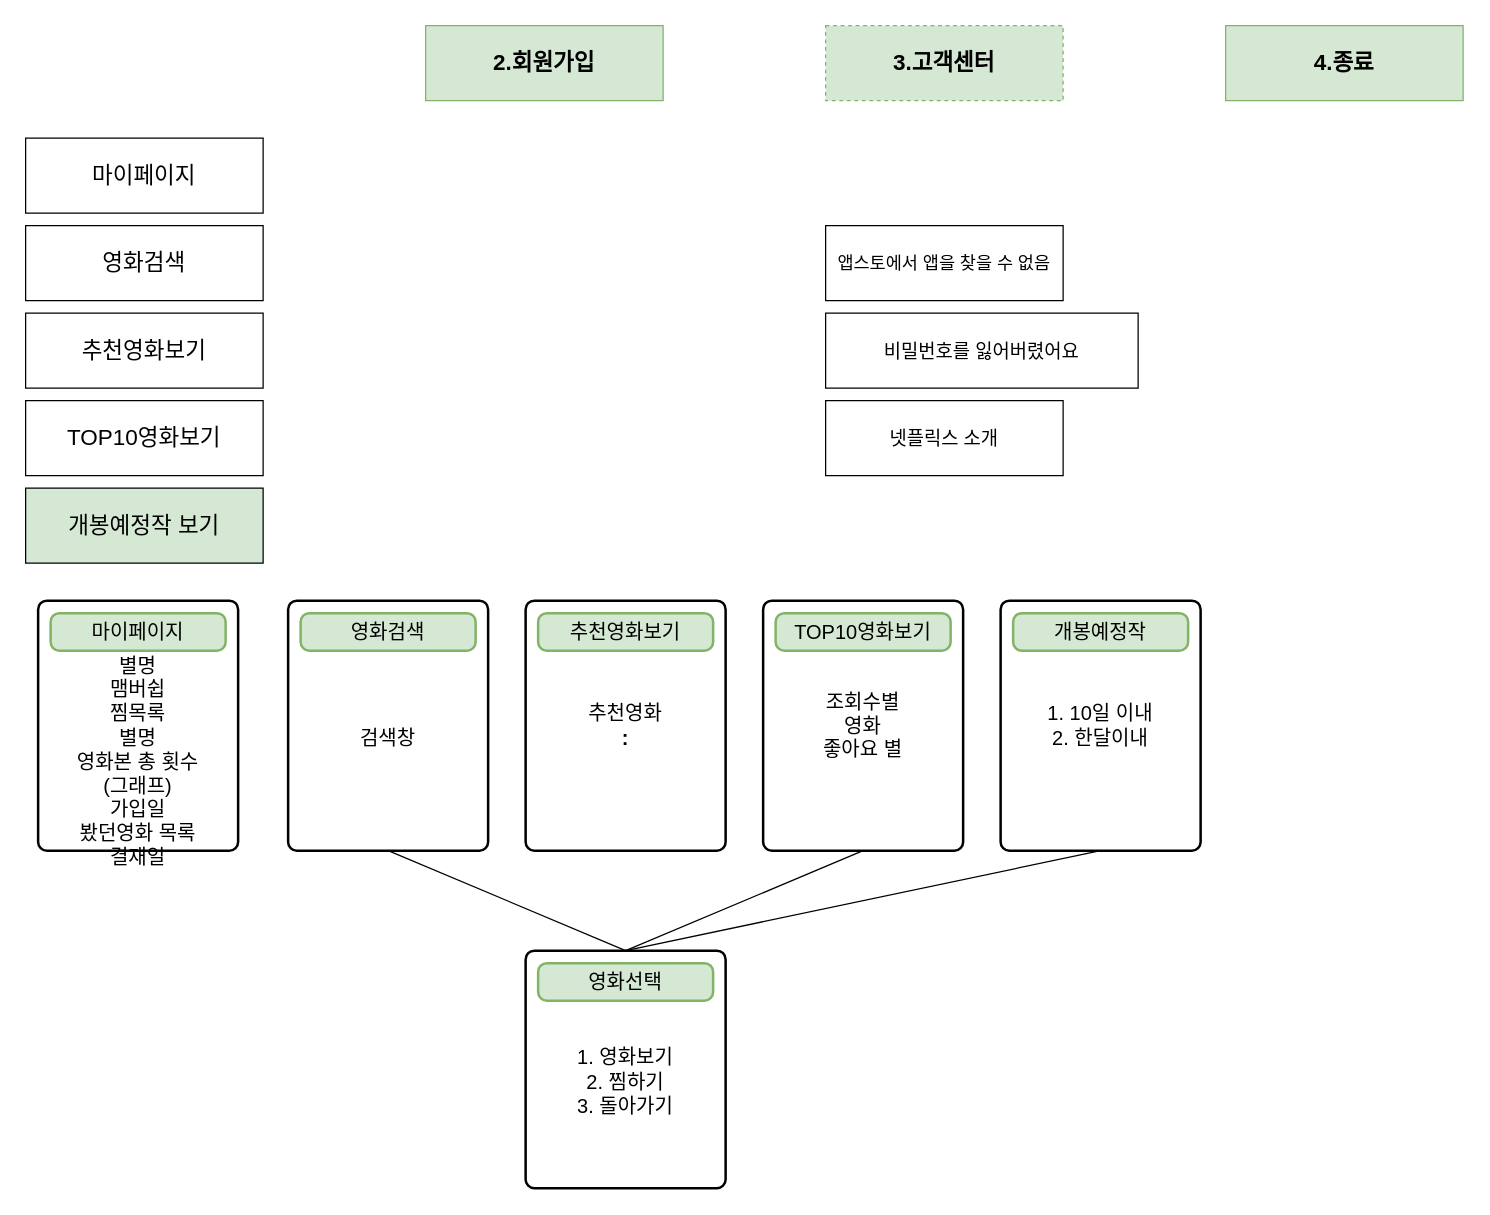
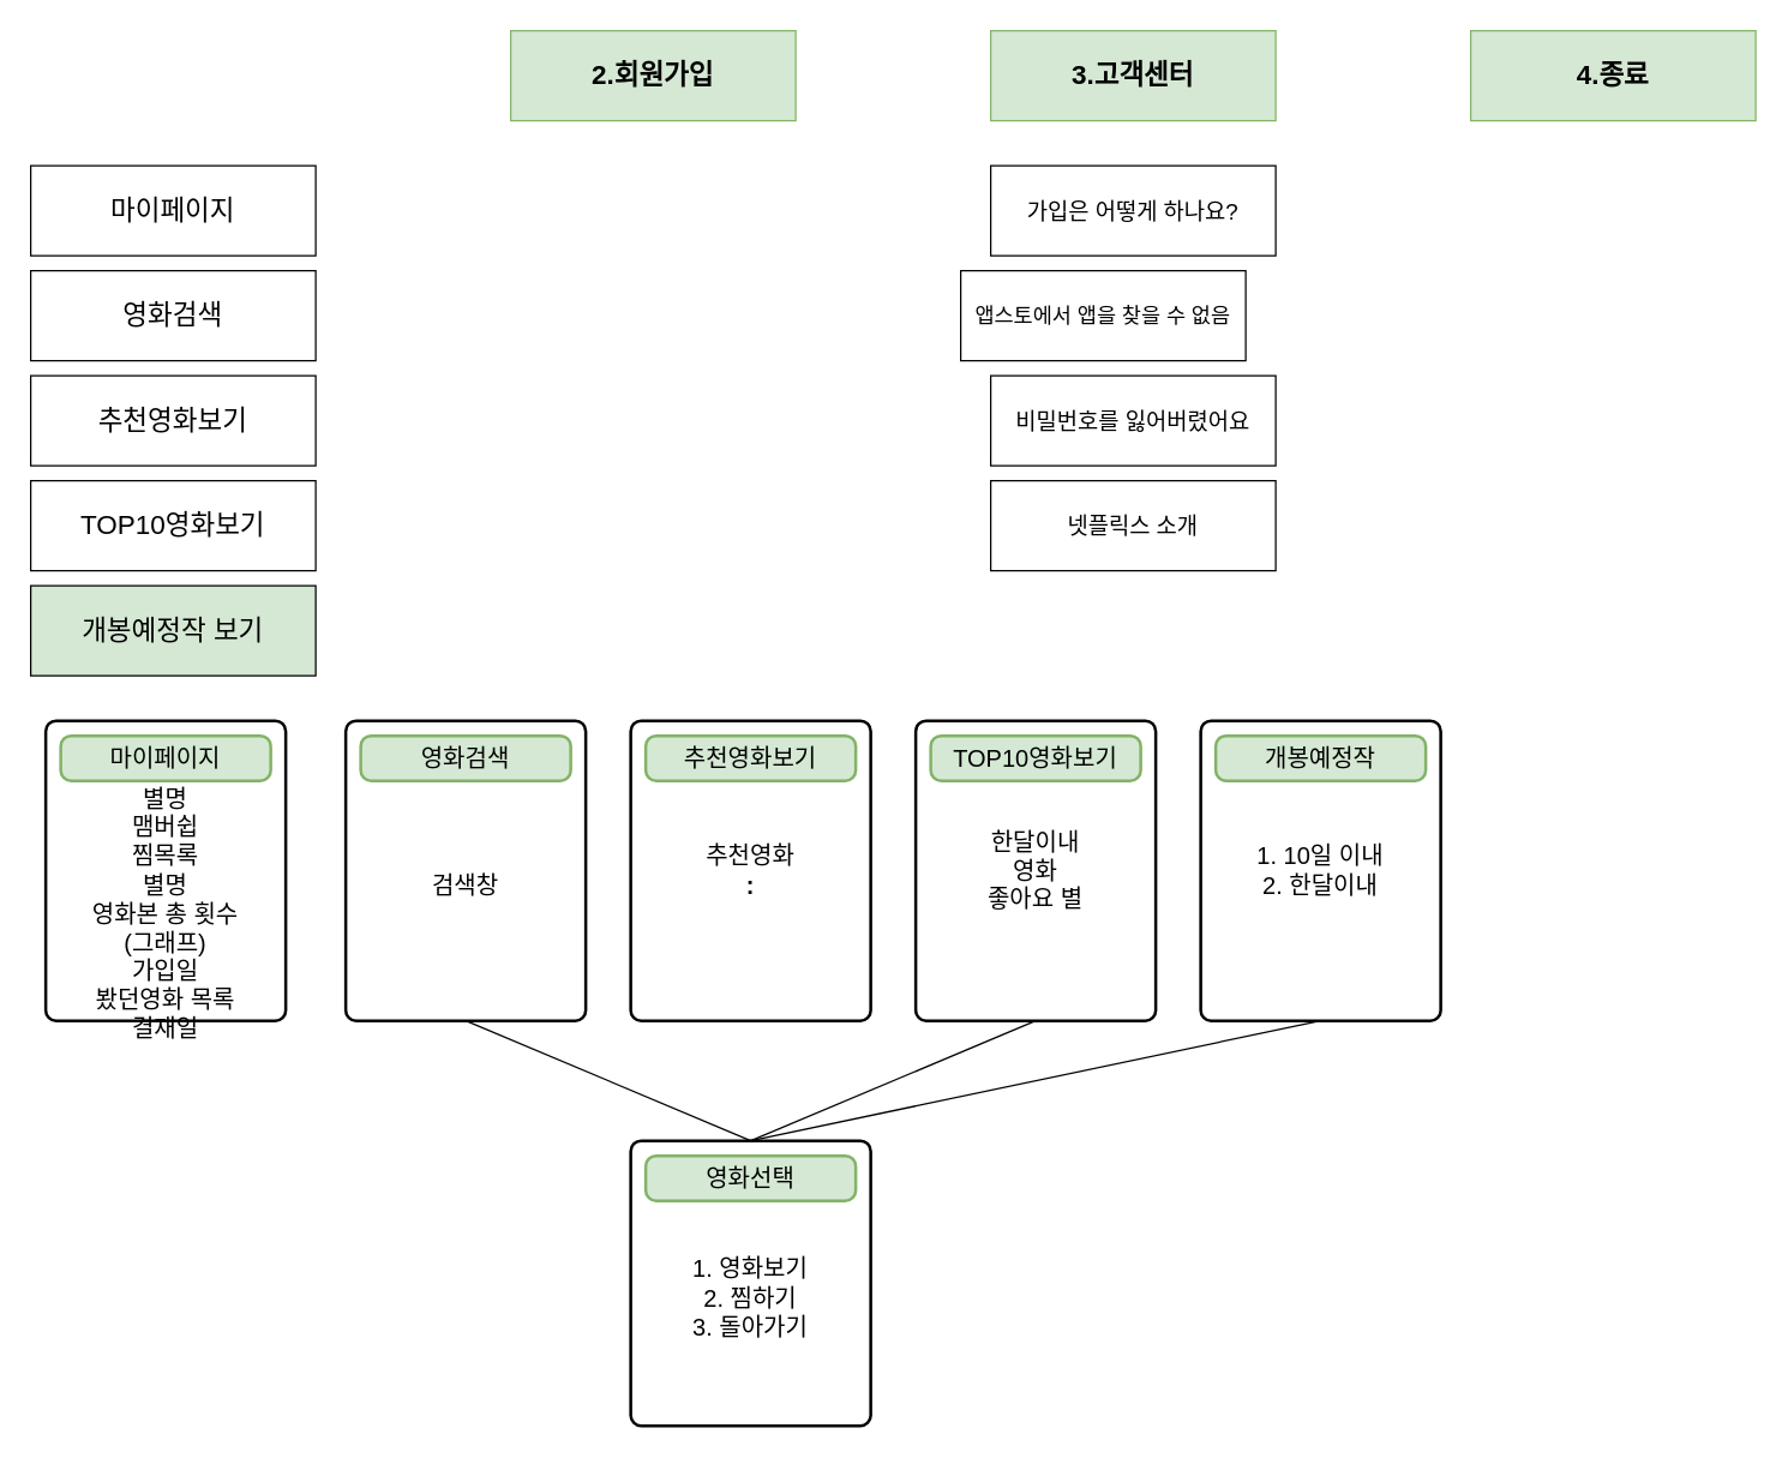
- <mxCell id="4" value="3.고객센터" style="rounded=0;whiteSpace=wrap;html=1;fontStyle=1;fontSize=18;fillColor=#d5e8d4;strokeColor=#82b366;dashed=1;" vertex="1" parent="1"><mxGeometry x="660" y="20" width="190" height="60" as="geometry" /></mxCell>
+ <mxCell id="4" value="3.고객센터" style="rounded=0;whiteSpace=wrap;html=1;fontStyle=1;fontSize=18;fillColor=#d5e8d4;strokeColor=#82b366;" vertex="1" parent="1"><mxGeometry x="660" y="20" width="190" height="60" as="geometry" /></mxCell>
+ <mxCell id="11" value="가입은 어떻게 하나요?" style="rounded=0;whiteSpace=wrap;html=1;fontSize=15;" vertex="1" parent="1"><mxGeometry x="660" y="110" width="190" height="60" as="geometry" /></mxCell>
- <mxCell id="12" value="앱스토에서 앱을 찾을 수 없음" style="rounded=0;whiteSpace=wrap;html=1;fontSize=14;" vertex="1" parent="1"><mxGeometry x="660" y="180" width="190" height="60" as="geometry" /></mxCell>
+ <mxCell id="12" value="앱스토에서 앱을 찾을 수 없음" style="rounded=0;whiteSpace=wrap;html=1;fontSize=14;" vertex="1" parent="1"><mxGeometry x="640" y="180" width="190" height="60" as="geometry" /></mxCell>
- <mxCell id="13" value="비밀번호를 잃어버렸어요" style="rounded=0;whiteSpace=wrap;html=1;fontSize=15;" vertex="1" parent="1"><mxGeometry x="660" y="250" width="250" height="60" as="geometry" /></mxCell>
+ <mxCell id="13" value="비밀번호를 잃어버렸어요" style="rounded=0;whiteSpace=wrap;html=1;fontSize=15;" vertex="1" parent="1"><mxGeometry x="660" y="250" width="190" height="60" as="geometry" /></mxCell>
- <mxCell id="20" value="조회수별&lt;br&gt;영화&lt;br&gt;좋아요 별" style="rounded=1;whiteSpace=wrap;html=1;absoluteArcSize=1;arcSize=14;strokeWidth=2;fontSize=16;" vertex="1" parent="1"><mxGeometry x="610" y="480" width="160" height="200" as="geometry" /></mxCell>
+ <mxCell id="20" value="한달이내&lt;br&gt;영화&lt;br&gt;좋아요 별" style="rounded=1;whiteSpace=wrap;html=1;absoluteArcSize=1;arcSize=14;strokeWidth=2;fontSize=16;" vertex="1" parent="1"><mxGeometry x="610" y="480" width="160" height="200" as="geometry" /></mxCell>
